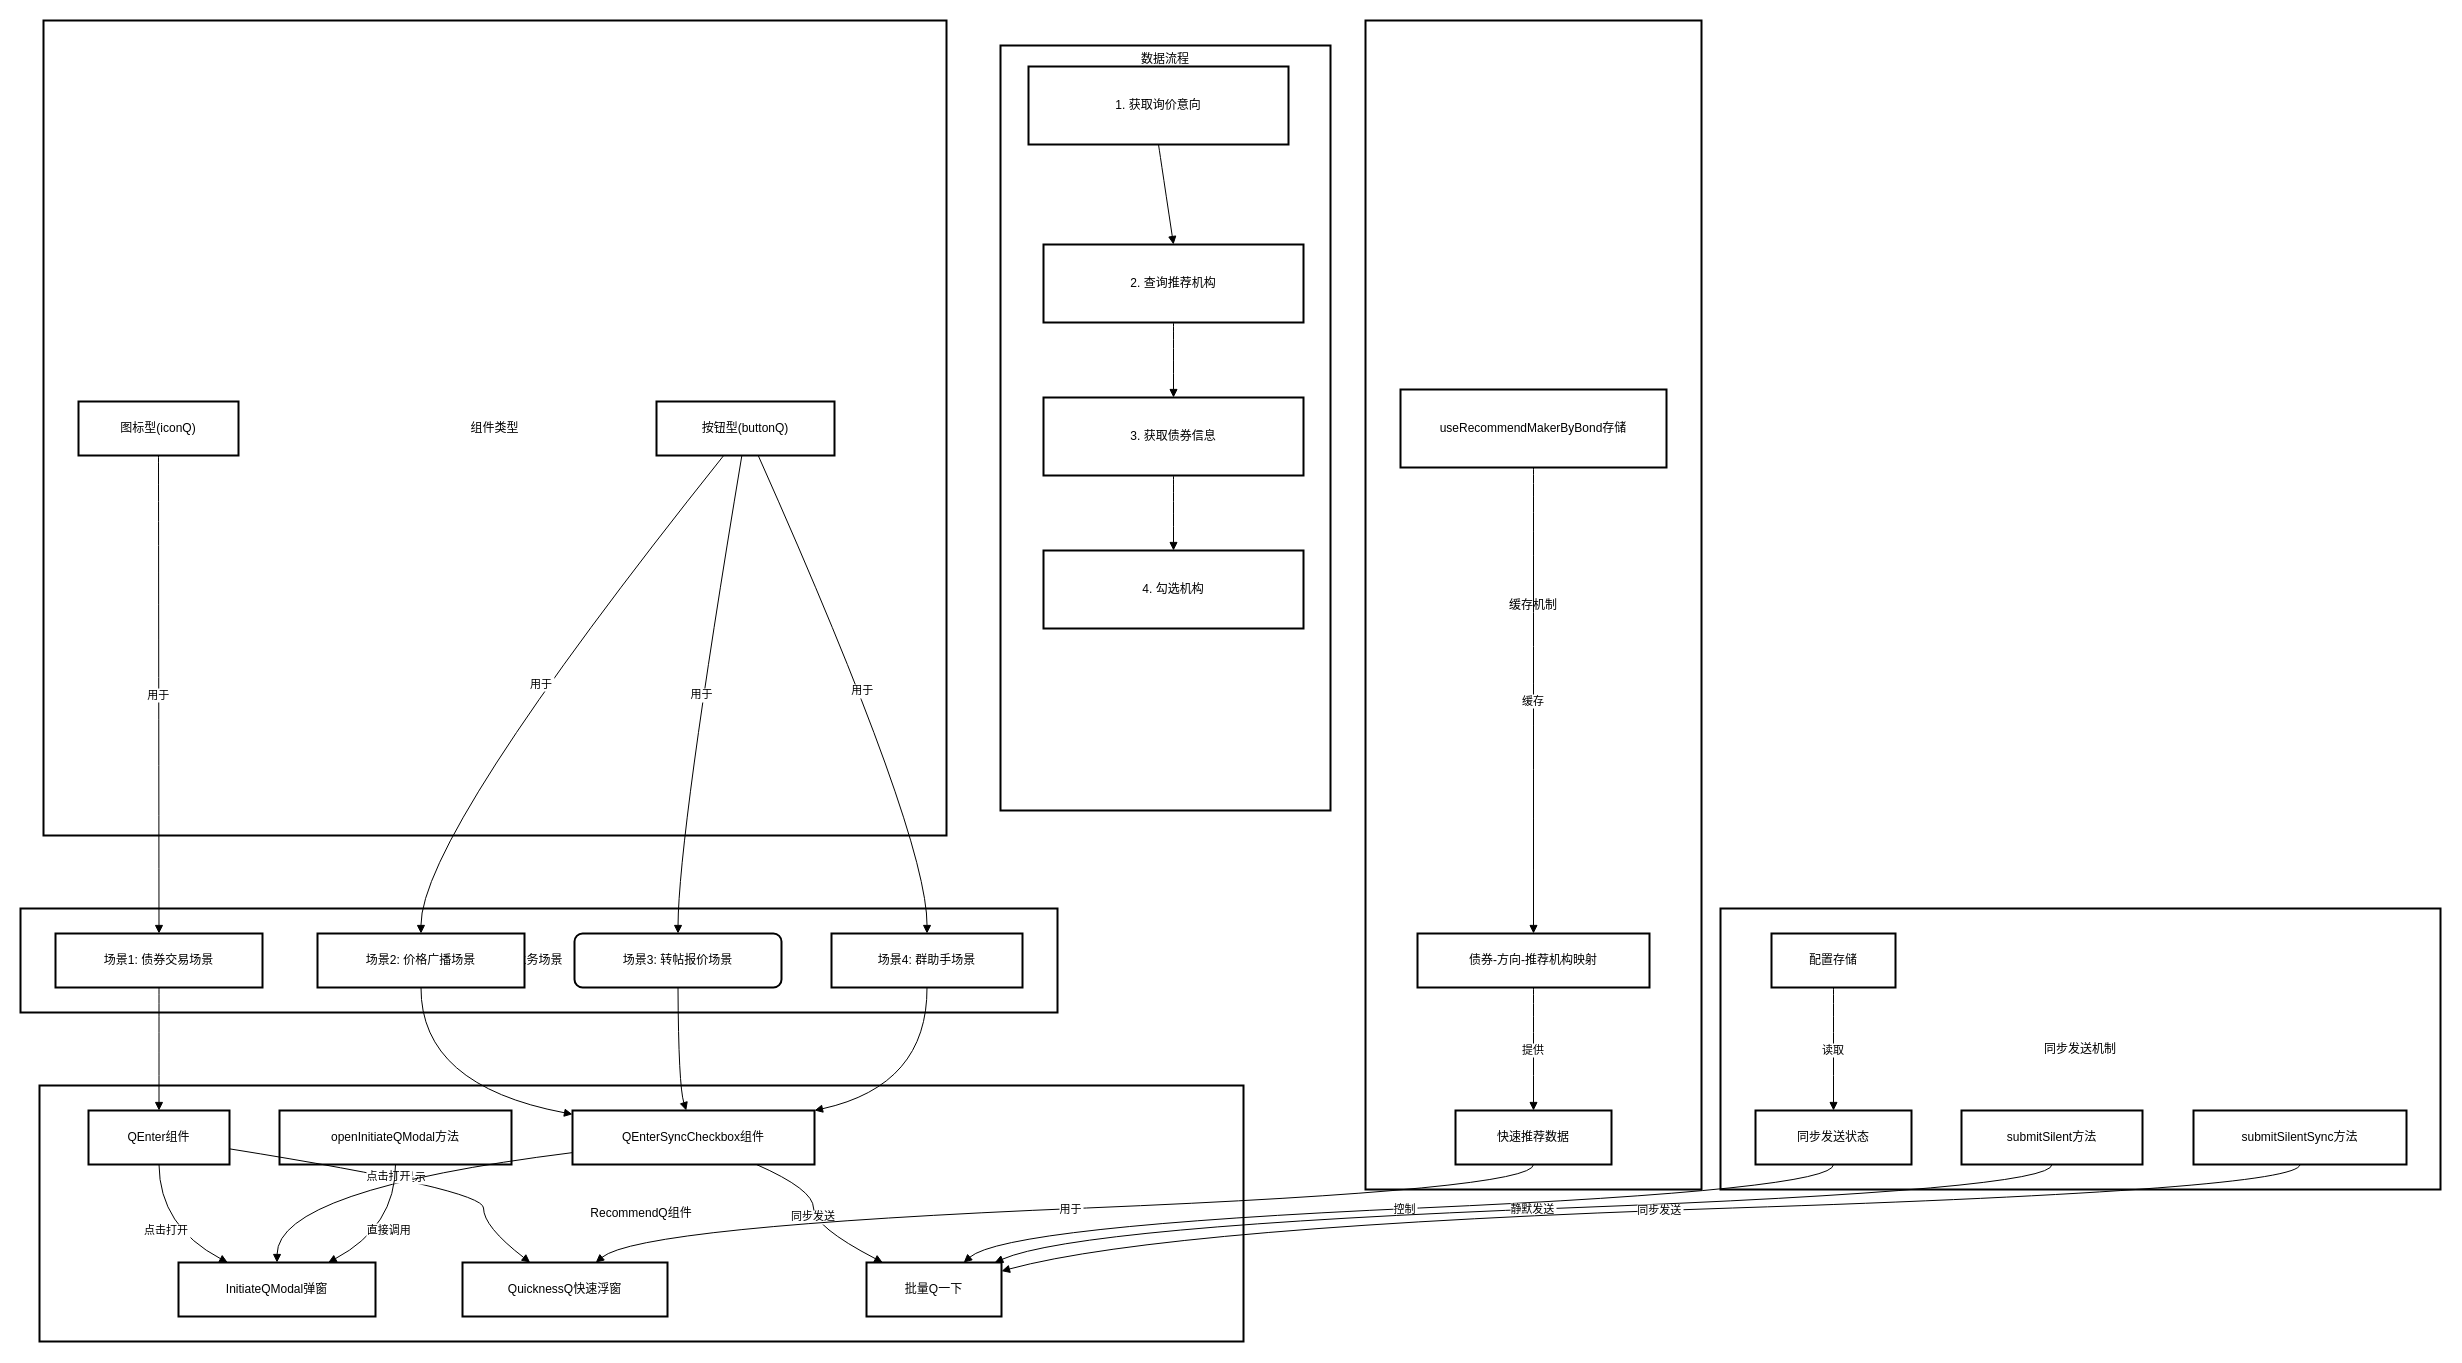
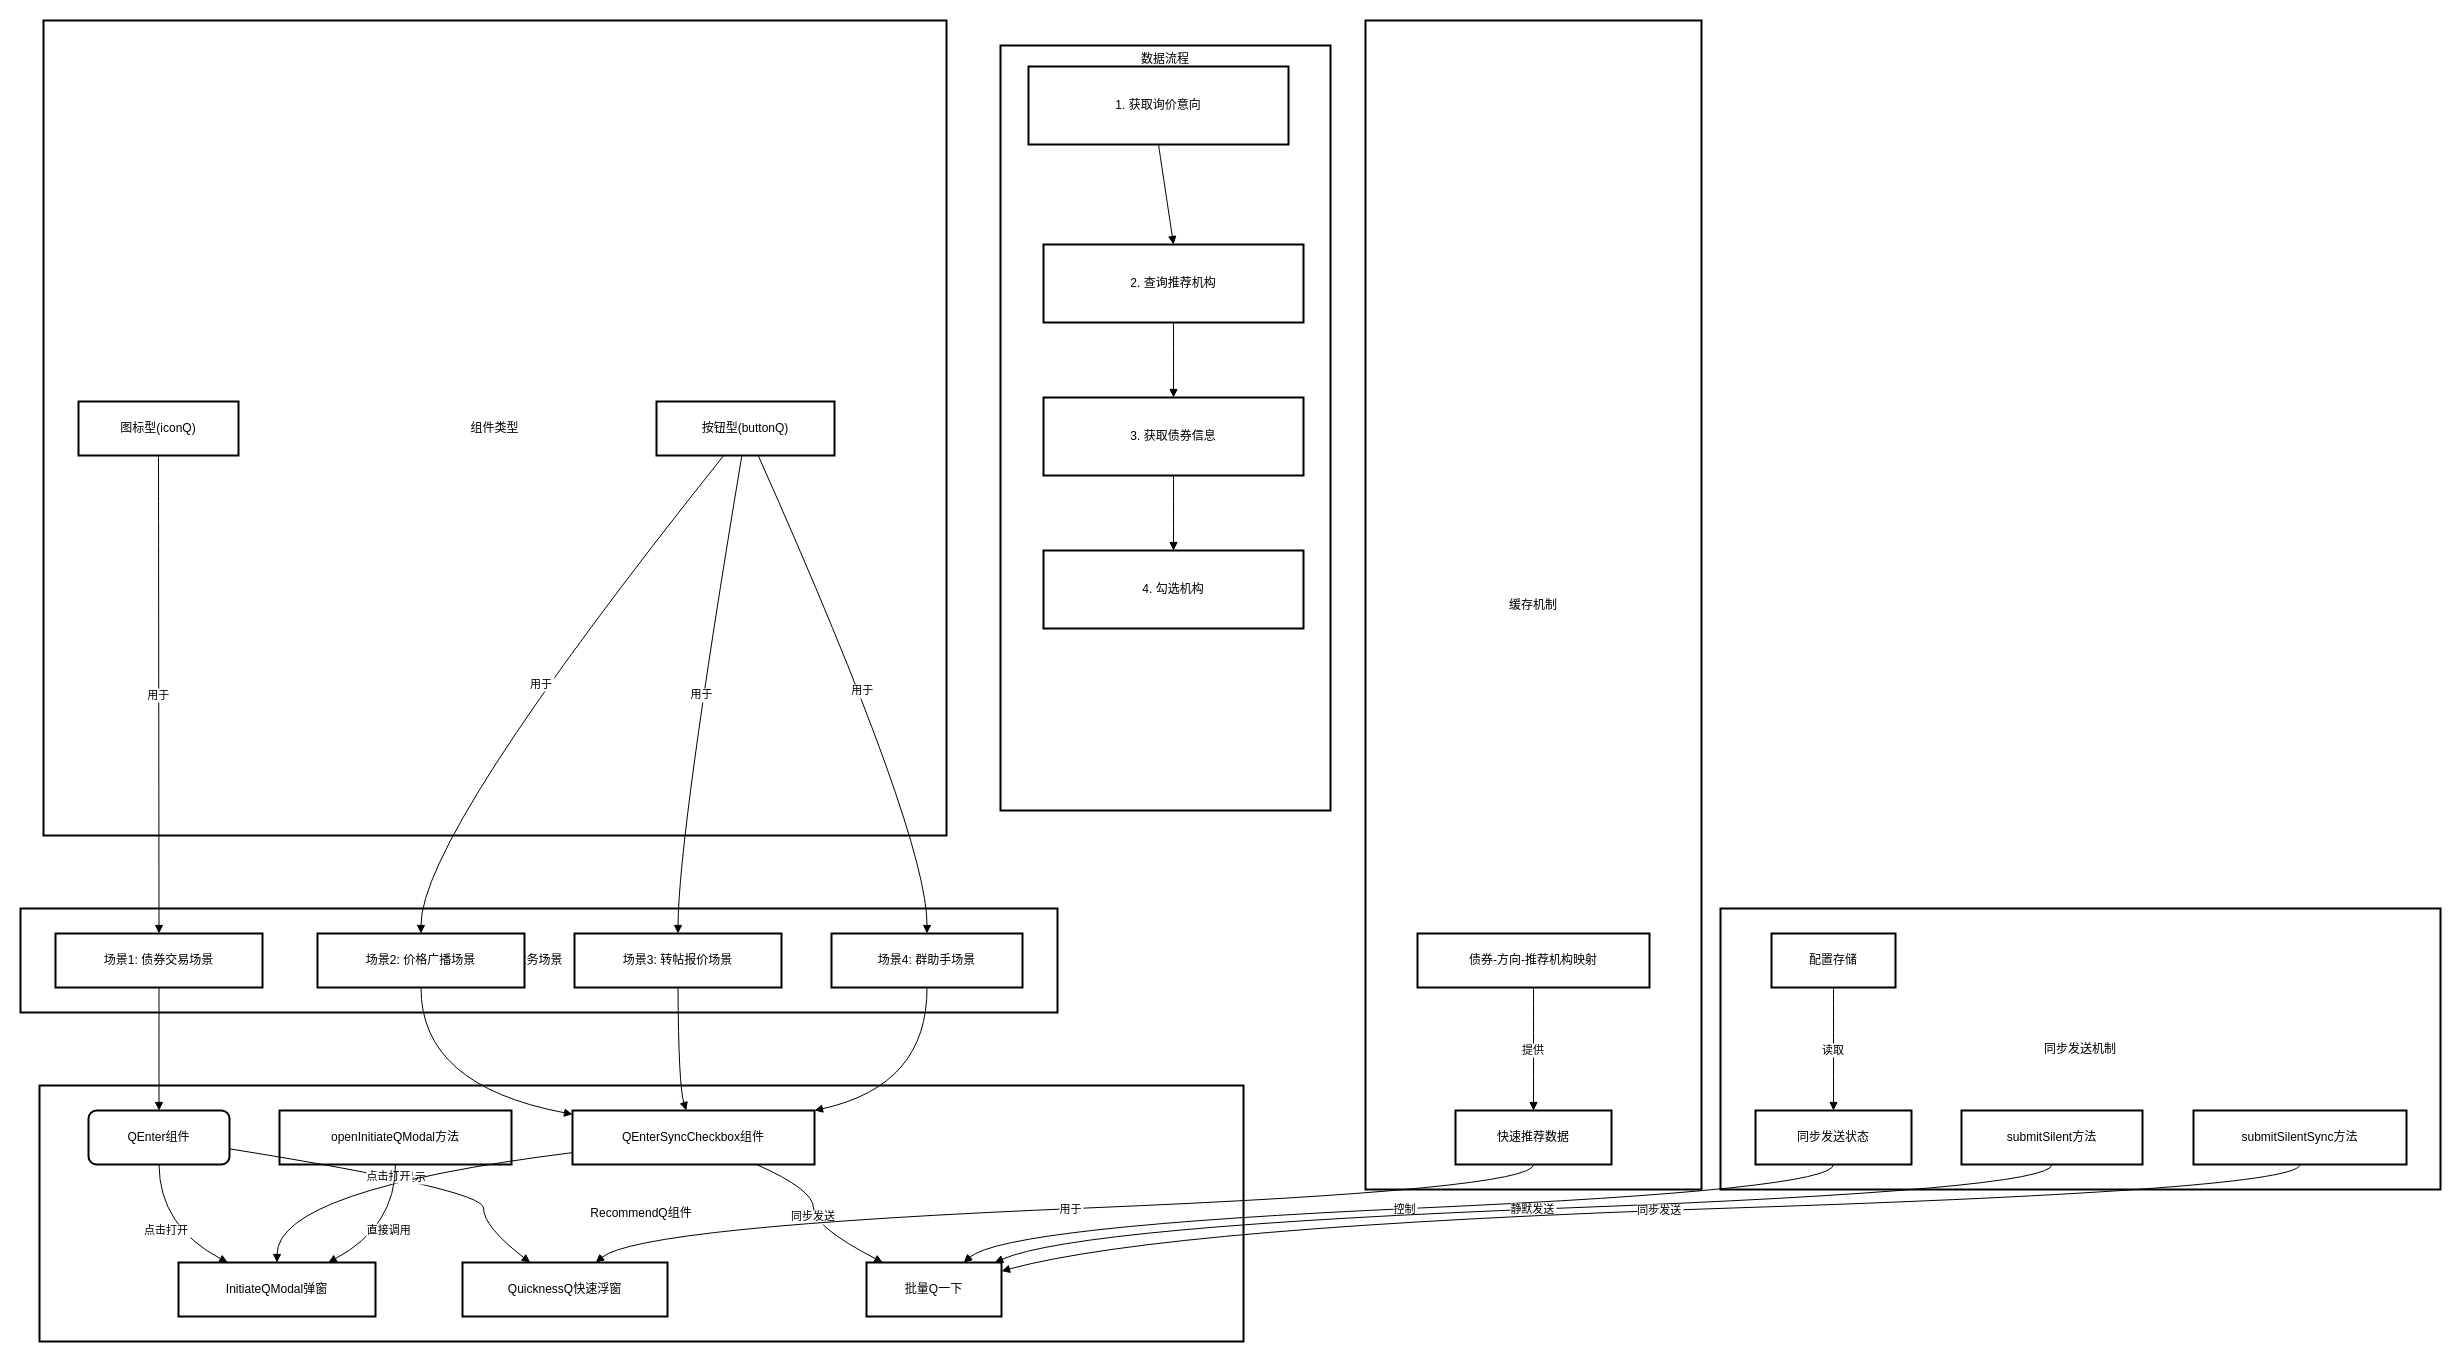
- <mxCell id="27" value="useRecommendMakerByBond存储" style="whiteSpace=wrap;strokeWidth=2;" vertex="1" parent="1"><mxGeometry x="1400" y="389" width="266" height="78" as="geometry" /></mxCell>
- <mxCell id="43" value="缓存" style="curved=1;startArrow=none;endArrow=block;exitX=0.5;exitY=0.99;entryX=0.5;entryY=0;rounded=0;" edge="1" parent="1" source="27" target="28"><mxGeometry relative="1" as="geometry"><Array as="points" /></mxGeometry></mxCell>
- <mxCell id="23" value="场景3: 转帖报价场景" style="whiteSpace=wrap;strokeWidth=2;rounded=1;" vertex="1" parent="1"><mxGeometry x="574" y="933" width="207" height="54" as="geometry" /></mxCell>
+ <mxCell id="23" value="场景3: 转帖报价场景" style="whiteSpace=wrap;strokeWidth=2;" vertex="1" parent="1"><mxGeometry x="574" y="933" width="207" height="54" as="geometry" /></mxCell>
- <mxCell id="15" value="QEnter组件" style="whiteSpace=wrap;strokeWidth=2;" vertex="1" parent="1"><mxGeometry x="88" y="1110" width="141" height="54" as="geometry" /></mxCell>
+ <mxCell id="15" value="QEnter组件" style="whiteSpace=wrap;strokeWidth=2;rounded=1;" vertex="1" parent="1"><mxGeometry x="88" y="1110" width="141" height="54" as="geometry" /></mxCell>
